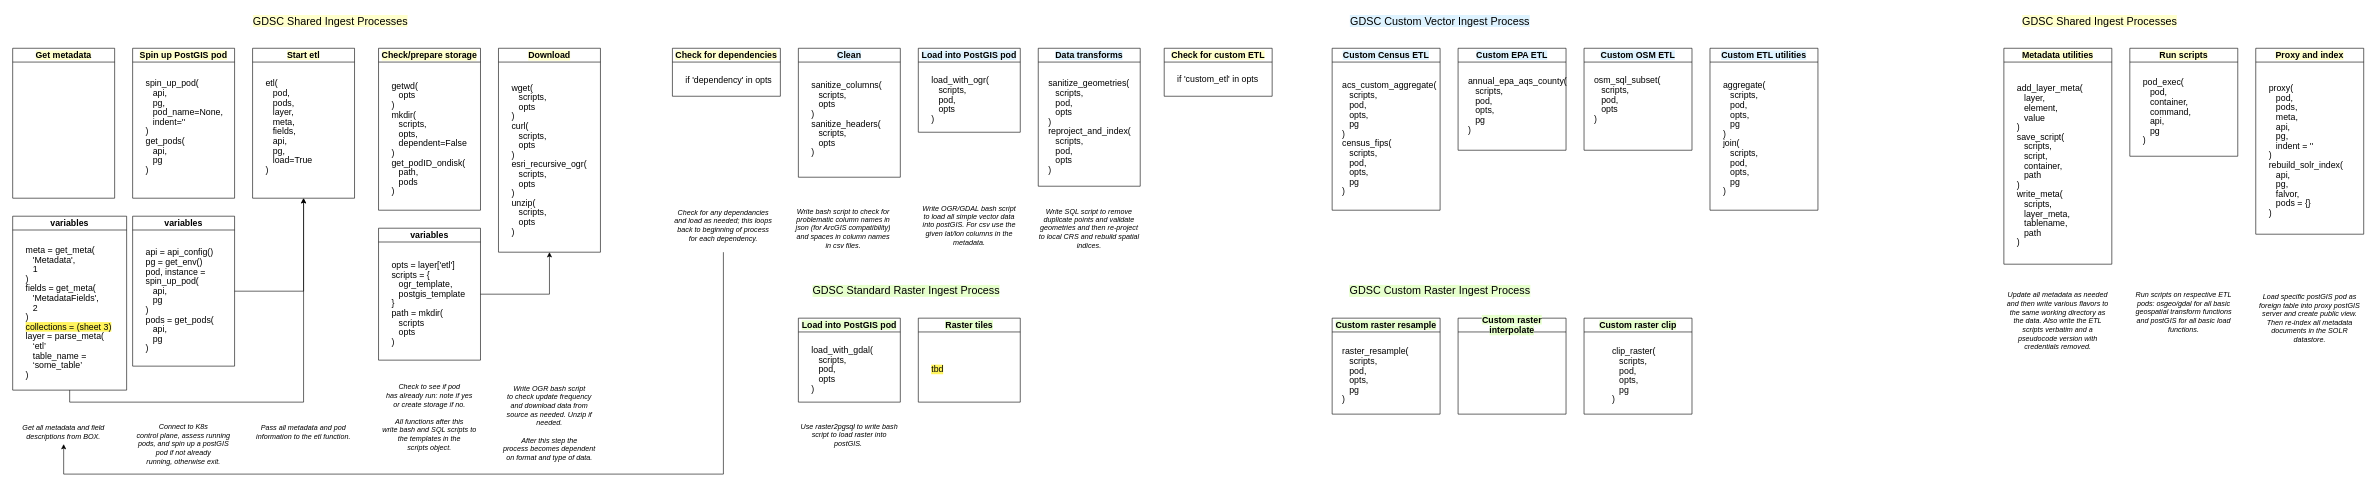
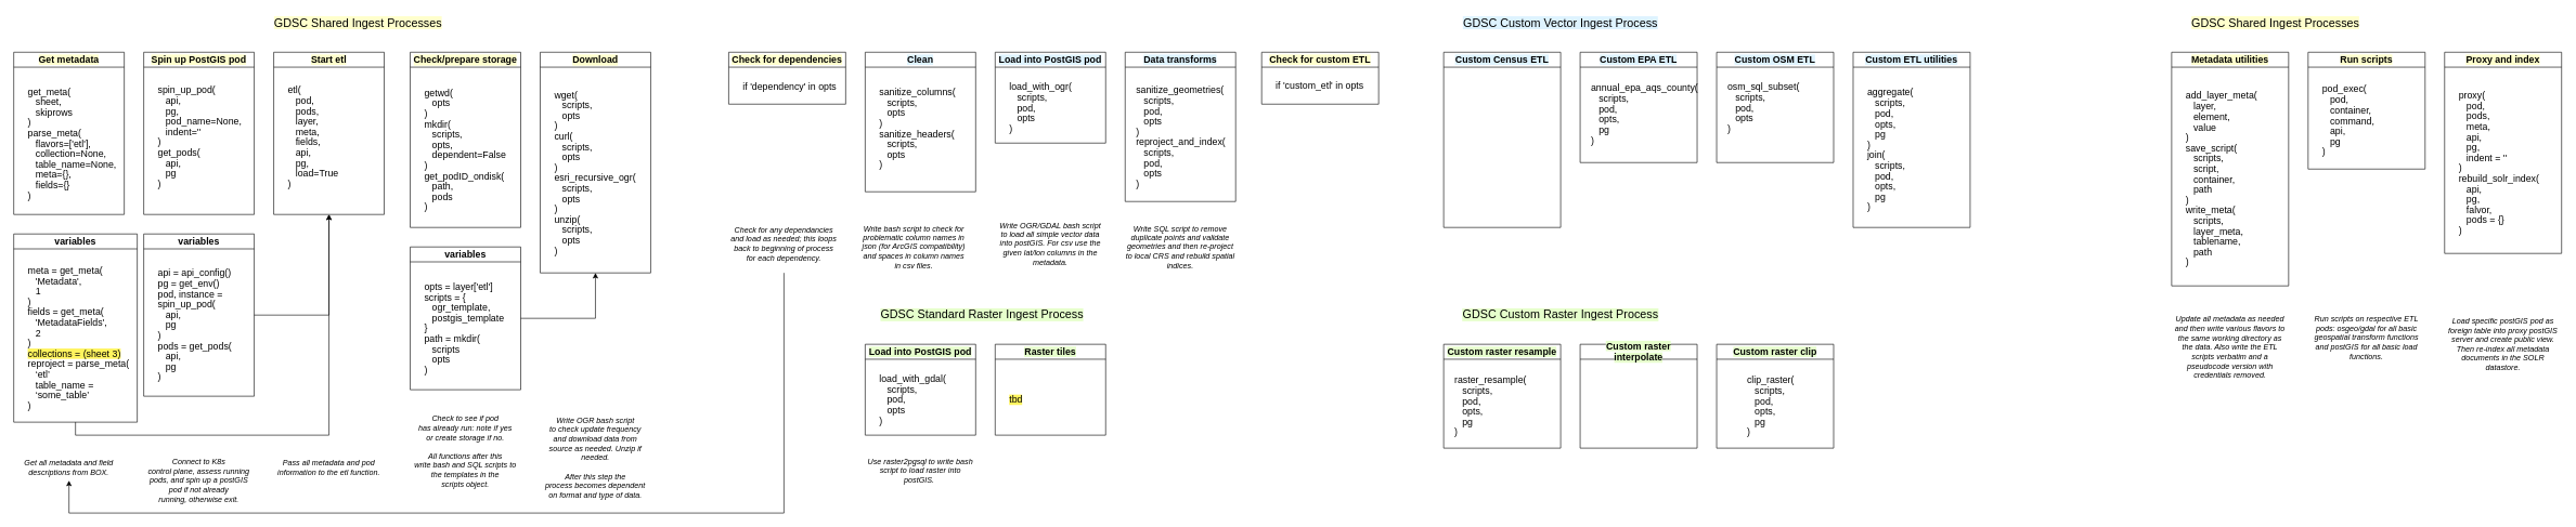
+ <mxCell id="3" value="&lt;p style=&quot;margin: 0cm; line-height: normal; font-size: 11pt; font-family: Calibri, sans-serif;&quot; class=&quot;MsoNormal&quot;&gt;get_meta(&lt;/p&gt;&lt;p style=&quot;margin: 0cm 0cm 0cm 9pt; line-height: normal; font-size: 11pt; font-family: Calibri, sans-serif;&quot; class=&quot;MsoNormal&quot;&gt;&lt;span lang=&quot;EN-US&quot;&gt;sheet,&lt;/span&gt;&lt;/p&gt;&lt;p style=&quot;margin: 0cm 0cm 0cm 9pt; line-height: normal; font-size: 11pt; font-family: Calibri, sans-serif;&quot; class=&quot;MsoNormal&quot;&gt;&lt;span lang=&quot;EN-US&quot;&gt;skiprows&lt;/span&gt;&lt;/p&gt;&lt;p style=&quot;margin: 0cm; line-height: normal; font-size: 11pt; font-family: Calibri, sans-serif;&quot; class=&quot;MsoNormal&quot;&gt;&lt;span lang=&quot;EN-US&quot;&gt;)&lt;/span&gt;&lt;/p&gt;&lt;p style=&quot;margin: 0cm; line-height: normal; font-size: 11pt; font-family: Calibri, sans-serif;&quot; class=&quot;MsoNormal&quot;&gt;&lt;span lang=&quot;EN-US&quot;&gt;parse_meta(&lt;/span&gt;&lt;/p&gt;&lt;p style=&quot;margin: 0cm 0cm 0cm 9pt; line-height: normal; font-size: 11pt; font-family: Calibri, sans-serif;&quot; class=&quot;MsoNormal&quot;&gt;&lt;span lang=&quot;EN-US&quot;&gt;flavors=['etl'],&lt;/span&gt;&lt;/p&gt;&lt;p style=&quot;margin: 0cm 0cm 0cm 9pt; line-height: normal; font-size: 11pt; font-family: Calibri, sans-serif;&quot; class=&quot;MsoNormal&quot;&gt;&lt;span lang=&quot;EN-US&quot;&gt;collection=None,&lt;/span&gt;&lt;/p&gt;&lt;p style=&quot;margin: 0cm 0cm 0cm 9pt; line-height: normal; font-size: 11pt; font-family: Calibri, sans-serif;&quot; class=&quot;MsoNormal&quot;&gt;&lt;span lang=&quot;EN-US&quot;&gt;table_name=None,&lt;/span&gt;&lt;/p&gt;&lt;p style=&quot;margin: 0cm 0cm 0cm 9pt; line-height: normal; font-size: 11pt; font-family: Calibri, sans-serif;&quot; class=&quot;MsoNormal&quot;&gt;&lt;span lang=&quot;EN-US&quot;&gt;meta={},&lt;/span&gt;&lt;/p&gt;&lt;p style=&quot;margin: 0cm 0cm 0cm 9pt; line-height: normal; font-size: 11pt; font-family: Calibri, sans-serif;&quot; class=&quot;MsoNormal&quot;&gt;&lt;span lang=&quot;EN-US&quot;&gt;fields={}&lt;/span&gt;&lt;/p&gt;&lt;p style=&quot;margin: 0cm; line-height: normal; font-size: 11pt; font-family: Calibri, sans-serif;&quot; class=&quot;MsoNormal&quot;&gt;&lt;span lang=&quot;EN-US&quot;&gt;)&lt;/span&gt;&lt;/p&gt;" style="text;html=1;align=left;verticalAlign=middle;resizable=0;points=[];autosize=1;strokeColor=none;fillColor=none;horizontal=1;labelPosition=center;verticalLabelPosition=middle;" parent="2" vertex="1"><mxGeometry x="20" y="35" width="150" height="210" as="geometry" /></mxCell>
- <mxCell id="50" value="&lt;p style=&quot;margin: 0cm; line-height: normal; font-size: 11pt; font-family: Calibri, sans-serif;&quot; class=&quot;MsoNormal&quot;&gt;&lt;/p&gt;&lt;font face=&quot;Calibri, sans-serif&quot;&gt;&lt;span style=&quot;font-size: 14.667px;&quot;&gt;acs_custom_aggregate&lt;/span&gt;&lt;/font&gt;&lt;span style=&quot;background-color: initial; font-size: 11pt; font-family: Calibri, sans-serif;&quot;&gt;(&lt;/span&gt;&lt;font face=&quot;Calibri, sans-serif&quot;&gt;&lt;span style=&quot;font-size: 14.667px;&quot;&gt;&lt;br&gt;&lt;/span&gt;&lt;/font&gt;&lt;p style=&quot;border-color: var(--border-color); margin: 0cm 0cm 0cm 9pt; line-height: normal; font-size: 11pt; font-family: Calibri, sans-serif;&quot; class=&quot;MsoNormal&quot;&gt;scripts,&lt;/p&gt;&lt;p style=&quot;border-color: var(--border-color); margin: 0cm 0cm 0cm 9pt; line-height: normal; font-size: 11pt; font-family: Calibri, sans-serif;&quot; class=&quot;MsoNormal&quot;&gt;&lt;span style=&quot;border-color: var(--border-color);&quot; lang=&quot;EN-US&quot;&gt;pod,&lt;/span&gt;&lt;/p&gt;&lt;p style=&quot;border-color: var(--border-color); margin: 0cm 0cm 0cm 9pt; line-height: normal; font-size: 11pt; font-family: Calibri, sans-serif;&quot; class=&quot;MsoNormal&quot;&gt;&lt;span style=&quot;border-color: var(--border-color);&quot; lang=&quot;EN-US&quot;&gt;opts,&lt;/span&gt;&lt;/p&gt;&lt;p style=&quot;border-color: var(--border-color); margin: 0cm 0cm 0cm 9pt; line-height: normal; font-size: 11pt; font-family: Calibri, sans-serif;&quot; class=&quot;MsoNormal&quot;&gt;&lt;span style=&quot;border-color: var(--border-color);&quot; lang=&quot;EN-US&quot;&gt;pg&lt;/span&gt;&lt;/p&gt;&lt;p style=&quot;border-color: var(--border-color); margin: 0cm; line-height: normal; font-size: 11pt; font-family: Calibri, sans-serif;&quot; class=&quot;MsoNormal&quot;&gt;&lt;span style=&quot;border-color: var(--border-color);&quot; lang=&quot;EN-US&quot;&gt;&lt;span style=&quot;font-size: 11pt; background-color: initial;&quot;&gt;)&lt;/span&gt;&lt;/span&gt;&lt;/p&gt;&lt;p style=&quot;border-color: var(--border-color); margin: 0cm; line-height: normal; font-size: 11pt; font-family: Calibri, sans-serif;&quot; class=&quot;MsoNormal&quot;&gt;census_fips(&lt;/p&gt;&lt;p style=&quot;border-color: var(--border-color); margin: 0cm 0cm 0cm 9pt; line-height: normal; font-size: 11pt; font-family: Calibri, sans-serif;&quot; class=&quot;MsoNormal&quot;&gt;scripts,&lt;/p&gt;&lt;p style=&quot;border-color: var(--border-color); margin: 0cm 0cm 0cm 9pt; line-height: normal; font-size: 11pt; font-family: Calibri, sans-serif;&quot; class=&quot;MsoNormal&quot;&gt;pod,&lt;/p&gt;&lt;p style=&quot;border-color: var(--border-color); margin: 0cm 0cm 0cm 9pt; line-height: normal; font-size: 11pt; font-family: Calibri, sans-serif;&quot; class=&quot;MsoNormal&quot;&gt;&lt;span style=&quot;border-color: var(--border-color);&quot; lang=&quot;EN-US&quot;&gt;opts,&lt;/span&gt;&lt;/p&gt;&lt;p style=&quot;border-color: var(--border-color); margin: 0cm 0cm 0cm 9pt; line-height: normal; font-size: 11pt; font-family: Calibri, sans-serif;&quot; class=&quot;MsoNormal&quot;&gt;&lt;span style=&quot;border-color: var(--border-color);&quot; lang=&quot;EN-US&quot;&gt;pg&lt;/span&gt;&lt;/p&gt;&lt;p style=&quot;border-color: var(--border-color); margin: 0cm; line-height: normal; font-size: 11pt; font-family: Calibri, sans-serif;&quot; class=&quot;MsoNormal&quot;&gt;&lt;span style=&quot;border-color: var(--border-color);&quot; lang=&quot;EN-US&quot;&gt;&lt;/span&gt;&lt;/p&gt;&lt;p style=&quot;border-color: var(--border-color); margin: 0cm; line-height: normal; font-size: 11pt; font-family: Calibri, sans-serif;&quot; class=&quot;MsoNormal&quot;&gt;&lt;span style=&quot;border-color: var(--border-color);&quot; lang=&quot;EN-US&quot;&gt;)&lt;/span&gt;&lt;/p&gt;" style="text;html=1;align=left;verticalAlign=middle;resizable=0;points=[];autosize=1;strokeColor=none;fillColor=none;" parent="49" vertex="1"><mxGeometry x="15" y="35" width="160" height="230" as="geometry" /></mxCell>
- <mxCell id="6" value="&lt;p style=&quot;margin: 0cm; line-height: normal; font-size: 11pt; font-family: Calibri, sans-serif;&quot; class=&quot;MsoNormal&quot;&gt;meta = get_meta(&lt;/p&gt;&lt;p style=&quot;margin: 0cm 0cm 0cm 9pt; line-height: normal; font-size: 11pt; font-family: Calibri, sans-serif;&quot; class=&quot;MsoNormal&quot;&gt;&lt;span lang=&quot;EN-US&quot;&gt;'Metadata',&lt;/span&gt;&lt;/p&gt;&lt;p style=&quot;margin: 0cm 0cm 0cm 9pt; line-height: normal; font-size: 11pt; font-family: Calibri, sans-serif;&quot; class=&quot;MsoNormal&quot;&gt;&lt;span lang=&quot;EN-US&quot;&gt;1&lt;/span&gt;&lt;/p&gt;&lt;p style=&quot;margin: 0cm; line-height: normal; font-size: 11pt; font-family: Calibri, sans-serif;&quot; class=&quot;MsoNormal&quot;&gt;&lt;span lang=&quot;EN-US&quot;&gt;)&lt;/span&gt;&lt;/p&gt;&lt;p style=&quot;margin: 0cm; line-height: normal; font-size: 11pt; font-family: Calibri, sans-serif;&quot; class=&quot;MsoNormal&quot;&gt;&lt;span lang=&quot;EN-US&quot;&gt;fields = get_meta(&lt;/span&gt;&lt;/p&gt;&lt;p style=&quot;margin: 0cm 0cm 0cm 9pt; line-height: normal; font-size: 11pt; font-family: Calibri, sans-serif;&quot; class=&quot;MsoNormal&quot;&gt;&lt;span lang=&quot;EN-US&quot;&gt;'MetadataFields',&lt;/span&gt;&lt;/p&gt;&lt;p style=&quot;margin: 0cm 0cm 0cm 9pt; line-height: normal; font-size: 11pt; font-family: Calibri, sans-serif;&quot; class=&quot;MsoNormal&quot;&gt;&lt;span lang=&quot;EN-US&quot;&gt;2&lt;/span&gt;&lt;/p&gt;&lt;p style=&quot;margin: 0cm; line-height: normal; font-size: 11pt; font-family: Calibri, sans-serif;&quot; class=&quot;MsoNormal&quot;&gt;&lt;span lang=&quot;EN-US&quot;&gt;)&lt;/span&gt;&lt;/p&gt;&lt;p style=&quot;margin: 0cm; line-height: normal; font-size: 11pt; font-family: Calibri, sans-serif;&quot; class=&quot;MsoNormal&quot;&gt;&lt;span style=&quot;background-color: rgb(255, 244, 94);&quot; lang=&quot;EN-US&quot;&gt;collections = (sheet 3)&lt;/span&gt;&lt;/p&gt;&lt;p style=&quot;margin: 0cm; line-height: normal; font-size: 11pt; font-family: Calibri, sans-serif;&quot; class=&quot;MsoNormal&quot;&gt;&lt;span lang=&quot;EN-US&quot;&gt;layer = parse_meta(&lt;/span&gt;&lt;/p&gt;&lt;p style=&quot;margin: 0cm 0cm 0cm 9pt; line-height: normal; font-size: 11pt; font-family: Calibri, sans-serif;&quot; class=&quot;MsoNormal&quot;&gt;&lt;span lang=&quot;EN-US&quot;&gt;‘etl’&lt;/span&gt;&lt;/p&gt;&lt;p style=&quot;margin: 0cm 0cm 0cm 9pt; line-height: normal; font-size: 11pt; font-family: Calibri, sans-serif;&quot; class=&quot;MsoNormal&quot;&gt;&lt;span lang=&quot;EN-US&quot;&gt;table_name =&amp;nbsp;&lt;/span&gt;&lt;/p&gt;&lt;p style=&quot;margin: 0cm 0cm 0cm 9pt; line-height: normal; font-size: 11pt; font-family: Calibri, sans-serif;&quot; class=&quot;MsoNormal&quot;&gt;&lt;span lang=&quot;EN-US&quot;&gt;‘some_table’&lt;/span&gt;&lt;/p&gt;&lt;p style=&quot;margin: 0cm; line-height: normal; font-size: 11pt; font-family: Calibri, sans-serif;&quot; class=&quot;MsoNormal&quot;&gt;&lt;span lang=&quot;EN-US&quot;&gt;)&lt;/span&gt;&lt;/p&gt;" style="text;html=1;align=left;verticalAlign=middle;resizable=0;points=[];autosize=1;strokeColor=none;fillColor=none;" parent="5" vertex="1"><mxGeometry x="20" y="40" width="170" height="240" as="geometry" /></mxCell>
+ <mxCell id="6" value="&lt;p style=&quot;margin: 0cm; line-height: normal; font-size: 11pt; font-family: Calibri, sans-serif;&quot; class=&quot;MsoNormal&quot;&gt;meta = get_meta(&lt;/p&gt;&lt;p style=&quot;margin: 0cm 0cm 0cm 9pt; line-height: normal; font-size: 11pt; font-family: Calibri, sans-serif;&quot; class=&quot;MsoNormal&quot;&gt;&lt;span lang=&quot;EN-US&quot;&gt;'Metadata',&lt;/span&gt;&lt;/p&gt;&lt;p style=&quot;margin: 0cm 0cm 0cm 9pt; line-height: normal; font-size: 11pt; font-family: Calibri, sans-serif;&quot; class=&quot;MsoNormal&quot;&gt;&lt;span lang=&quot;EN-US&quot;&gt;1&lt;/span&gt;&lt;/p&gt;&lt;p style=&quot;margin: 0cm; line-height: normal; font-size: 11pt; font-family: Calibri, sans-serif;&quot; class=&quot;MsoNormal&quot;&gt;&lt;span lang=&quot;EN-US&quot;&gt;)&lt;/span&gt;&lt;/p&gt;&lt;p style=&quot;margin: 0cm; line-height: normal; font-size: 11pt; font-family: Calibri, sans-serif;&quot; class=&quot;MsoNormal&quot;&gt;&lt;span lang=&quot;EN-US&quot;&gt;fields = get_meta(&lt;/span&gt;&lt;/p&gt;&lt;p style=&quot;margin: 0cm 0cm 0cm 9pt; line-height: normal; font-size: 11pt; font-family: Calibri, sans-serif;&quot; class=&quot;MsoNormal&quot;&gt;&lt;span lang=&quot;EN-US&quot;&gt;'MetadataFields',&lt;/span&gt;&lt;/p&gt;&lt;p style=&quot;margin: 0cm 0cm 0cm 9pt; line-height: normal; font-size: 11pt; font-family: Calibri, sans-serif;&quot; class=&quot;MsoNormal&quot;&gt;&lt;span lang=&quot;EN-US&quot;&gt;2&lt;/span&gt;&lt;/p&gt;&lt;p style=&quot;margin: 0cm; line-height: normal; font-size: 11pt; font-family: Calibri, sans-serif;&quot; class=&quot;MsoNormal&quot;&gt;&lt;span lang=&quot;EN-US&quot;&gt;)&lt;/span&gt;&lt;/p&gt;&lt;p style=&quot;margin: 0cm; line-height: normal; font-size: 11pt; font-family: Calibri, sans-serif;&quot; class=&quot;MsoNormal&quot;&gt;&lt;span style=&quot;background-color: rgb(255, 244, 94);&quot; lang=&quot;EN-US&quot;&gt;collections = (sheet 3)&lt;/span&gt;&lt;/p&gt;&lt;p style=&quot;margin: 0cm; line-height: normal; font-size: 11pt; font-family: Calibri, sans-serif;&quot; class=&quot;MsoNormal&quot;&gt;&lt;span lang=&quot;EN-US&quot;&gt;reproject = parse_meta(&lt;/span&gt;&lt;/p&gt;&lt;p style=&quot;margin: 0cm 0cm 0cm 9pt; line-height: normal; font-size: 11pt; font-family: Calibri, sans-serif;&quot; class=&quot;MsoNormal&quot;&gt;&lt;span lang=&quot;EN-US&quot;&gt;‘etl’&lt;/span&gt;&lt;/p&gt;&lt;p style=&quot;margin: 0cm 0cm 0cm 9pt; line-height: normal; font-size: 11pt; font-family: Calibri, sans-serif;&quot; class=&quot;MsoNormal&quot;&gt;&lt;span lang=&quot;EN-US&quot;&gt;table_name =&amp;nbsp;&lt;/span&gt;&lt;/p&gt;&lt;p style=&quot;margin: 0cm 0cm 0cm 9pt; line-height: normal; font-size: 11pt; font-family: Calibri, sans-serif;&quot; class=&quot;MsoNormal&quot;&gt;&lt;span lang=&quot;EN-US&quot;&gt;‘some_table’&lt;/span&gt;&lt;/p&gt;&lt;p style=&quot;margin: 0cm; line-height: normal; font-size: 11pt; font-family: Calibri, sans-serif;&quot; class=&quot;MsoNormal&quot;&gt;&lt;span lang=&quot;EN-US&quot;&gt;)&lt;/span&gt;&lt;/p&gt;" style="text;html=1;align=left;verticalAlign=middle;resizable=0;points=[];autosize=1;strokeColor=none;fillColor=none;" parent="5" vertex="1"><mxGeometry x="20" y="40" width="170" height="240" as="geometry" /></mxCell>
